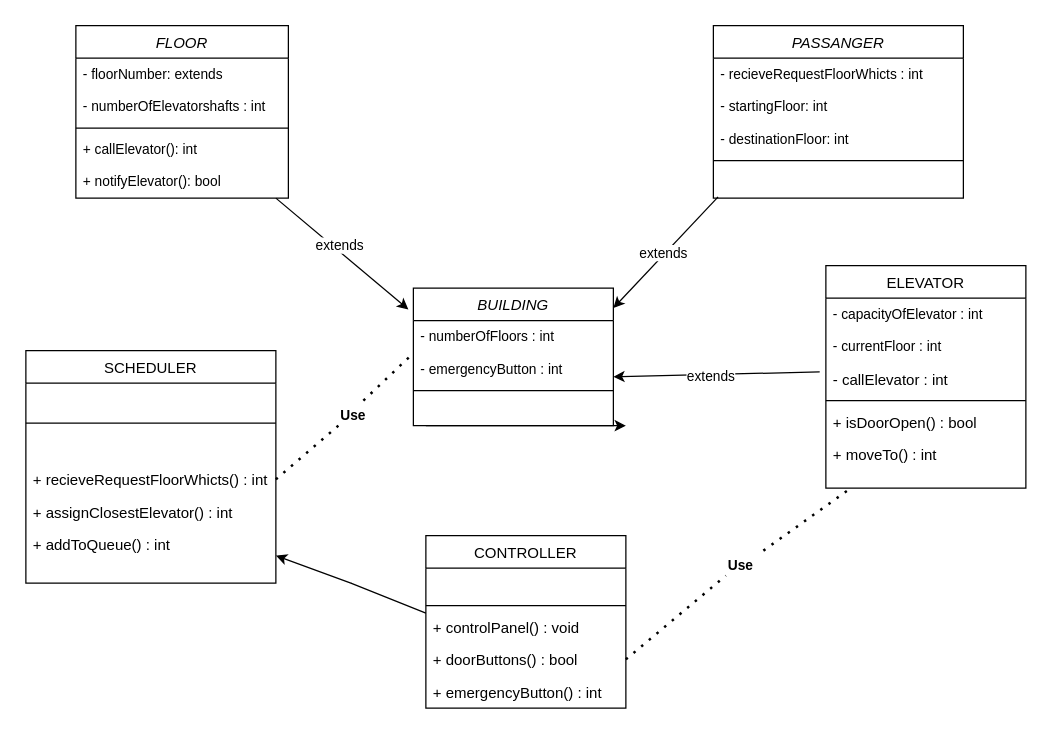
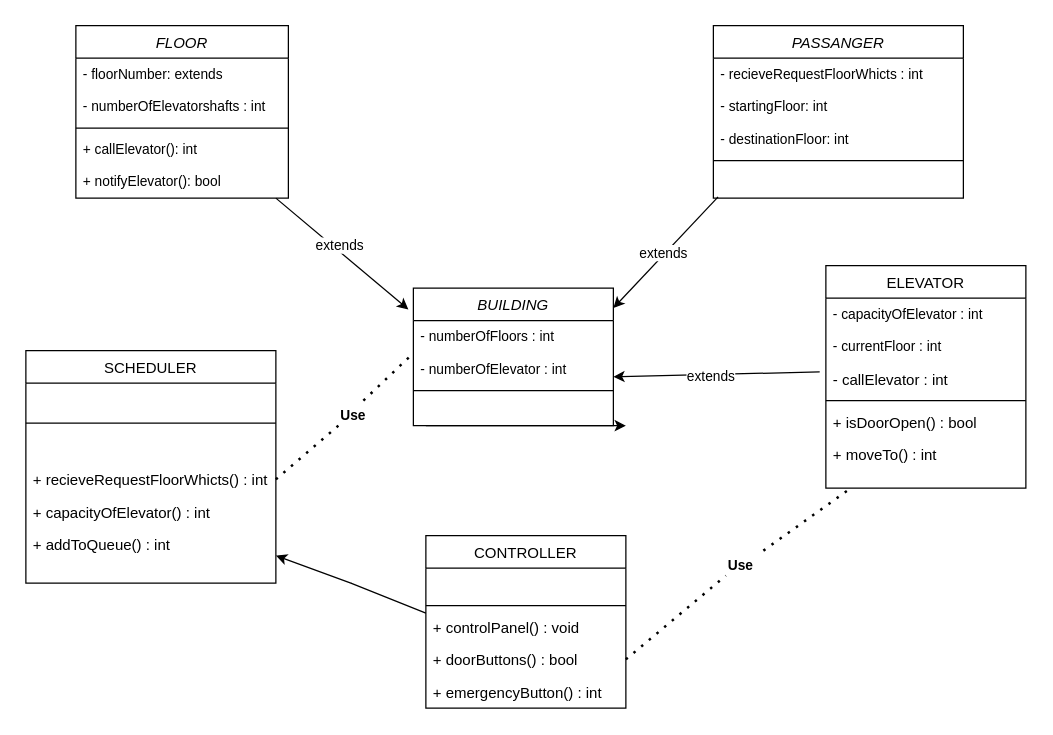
- <mxCell id="4" value="- emergencyButton : int" style="text;align=left;verticalAlign=top;spacingLeft=4;spacingRight=4;overflow=hidden;rotatable=0;points=[[0,0.5],[1,0.5]];portConstraint=eastwest;rounded=0;shadow=0;html=0;fontSize=11;" parent="2" vertex="1"><mxGeometry y="52" width="160" height="26" as="geometry" /></mxCell>
+ <mxCell id="4" value="- numberOfElevator : int" style="text;align=left;verticalAlign=top;spacingLeft=4;spacingRight=4;overflow=hidden;rotatable=0;points=[[0,0.5],[1,0.5]];portConstraint=eastwest;rounded=0;shadow=0;html=0;fontSize=11;" parent="2" vertex="1"><mxGeometry y="52" width="160" height="26" as="geometry" /></mxCell>
- <mxCell id="9" value="+ assignClosestElevator() : int" style="text;align=left;verticalAlign=top;spacingLeft=4;spacingRight=4;overflow=hidden;rotatable=0;points=[[0,0.5],[1,0.5]];portConstraint=eastwest;" vertex="1" parent="6"><mxGeometry y="116" width="200" height="26" as="geometry" /></mxCell>
+ <mxCell id="9" value="+ capacityOfElevator() : int" style="text;align=left;verticalAlign=top;spacingLeft=4;spacingRight=4;overflow=hidden;rotatable=0;points=[[0,0.5],[1,0.5]];portConstraint=eastwest;" vertex="1" parent="6"><mxGeometry y="116" width="200" height="26" as="geometry" /></mxCell>
